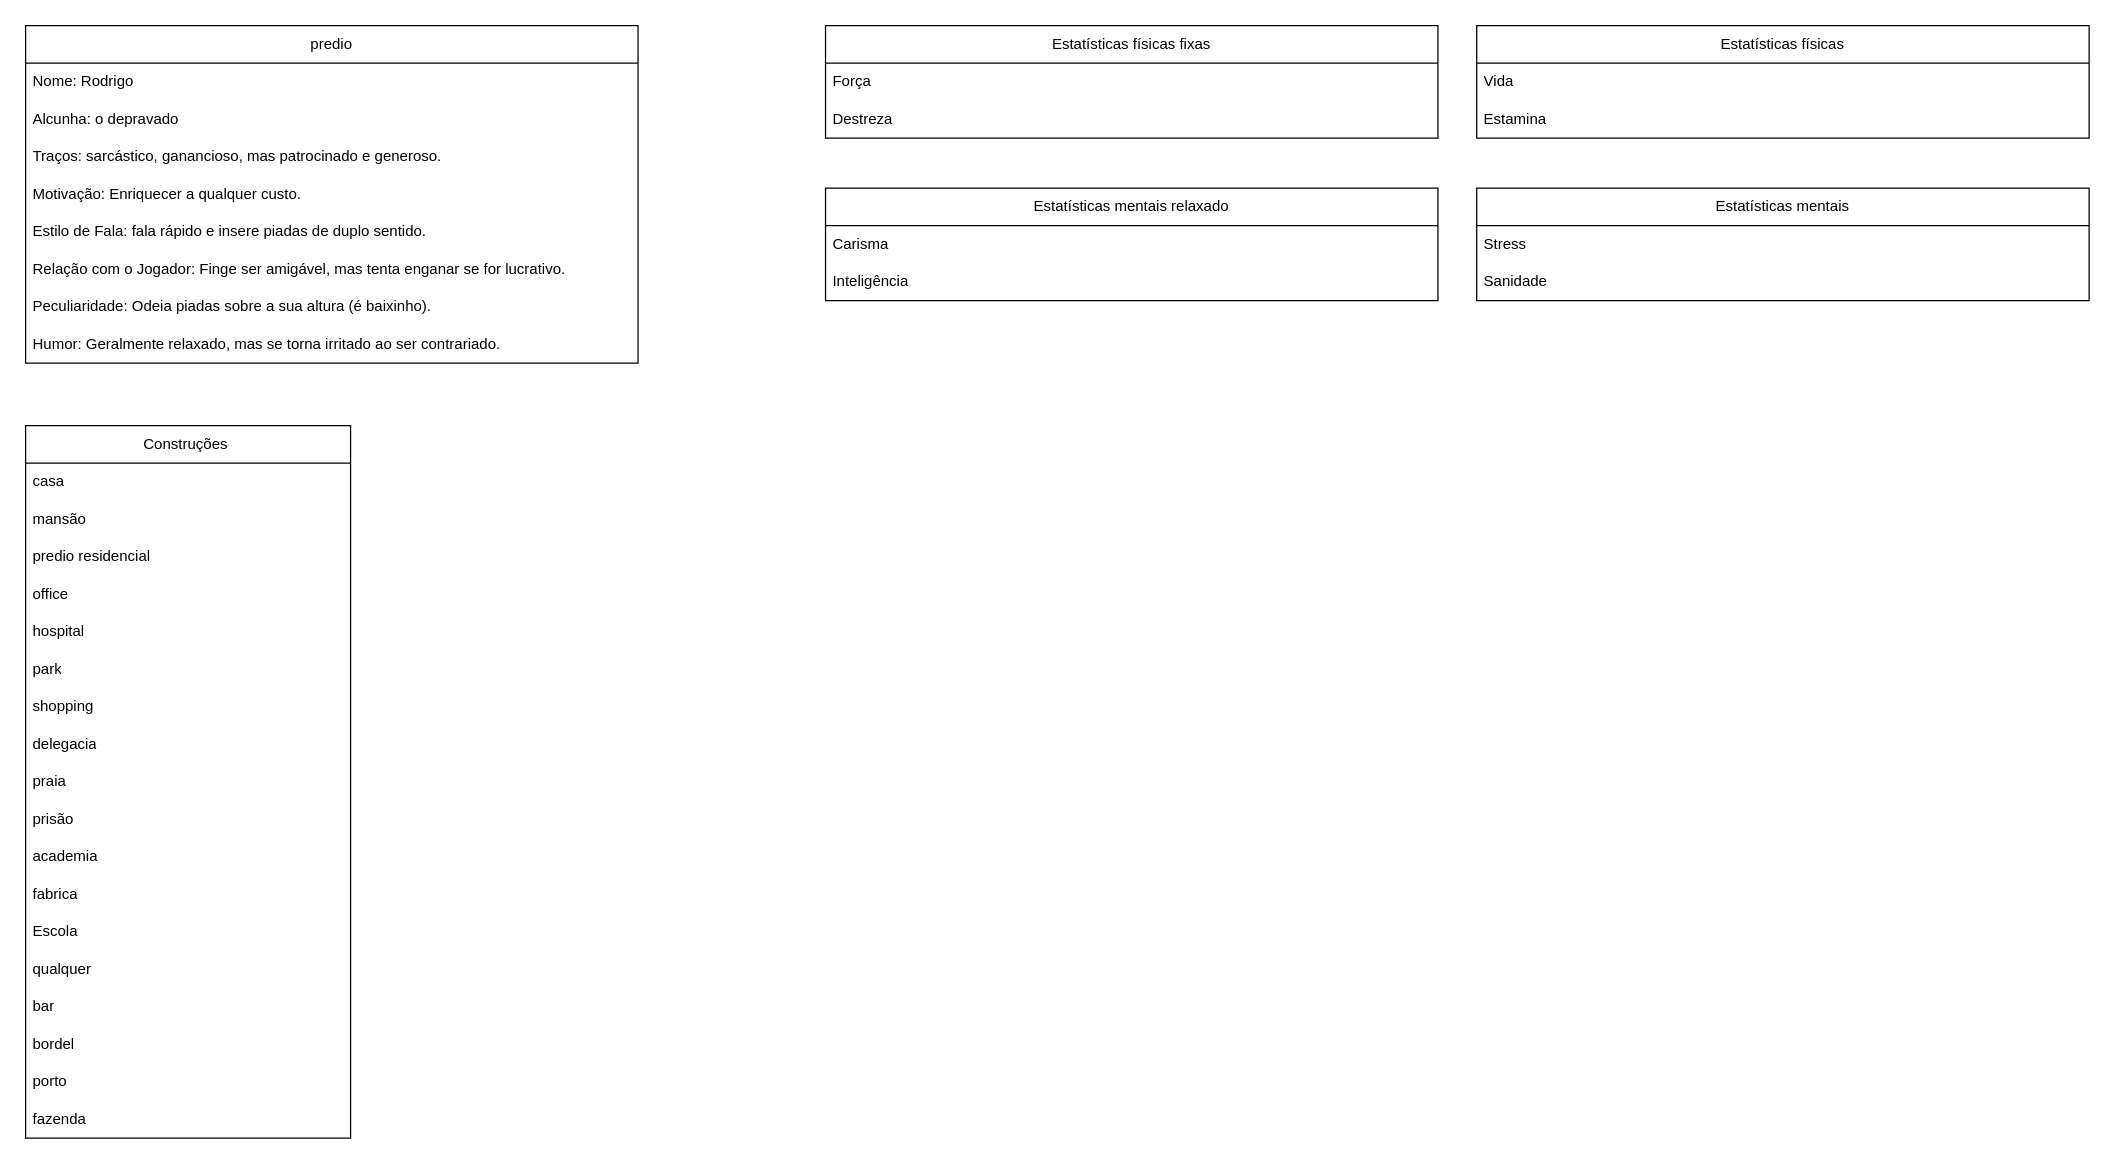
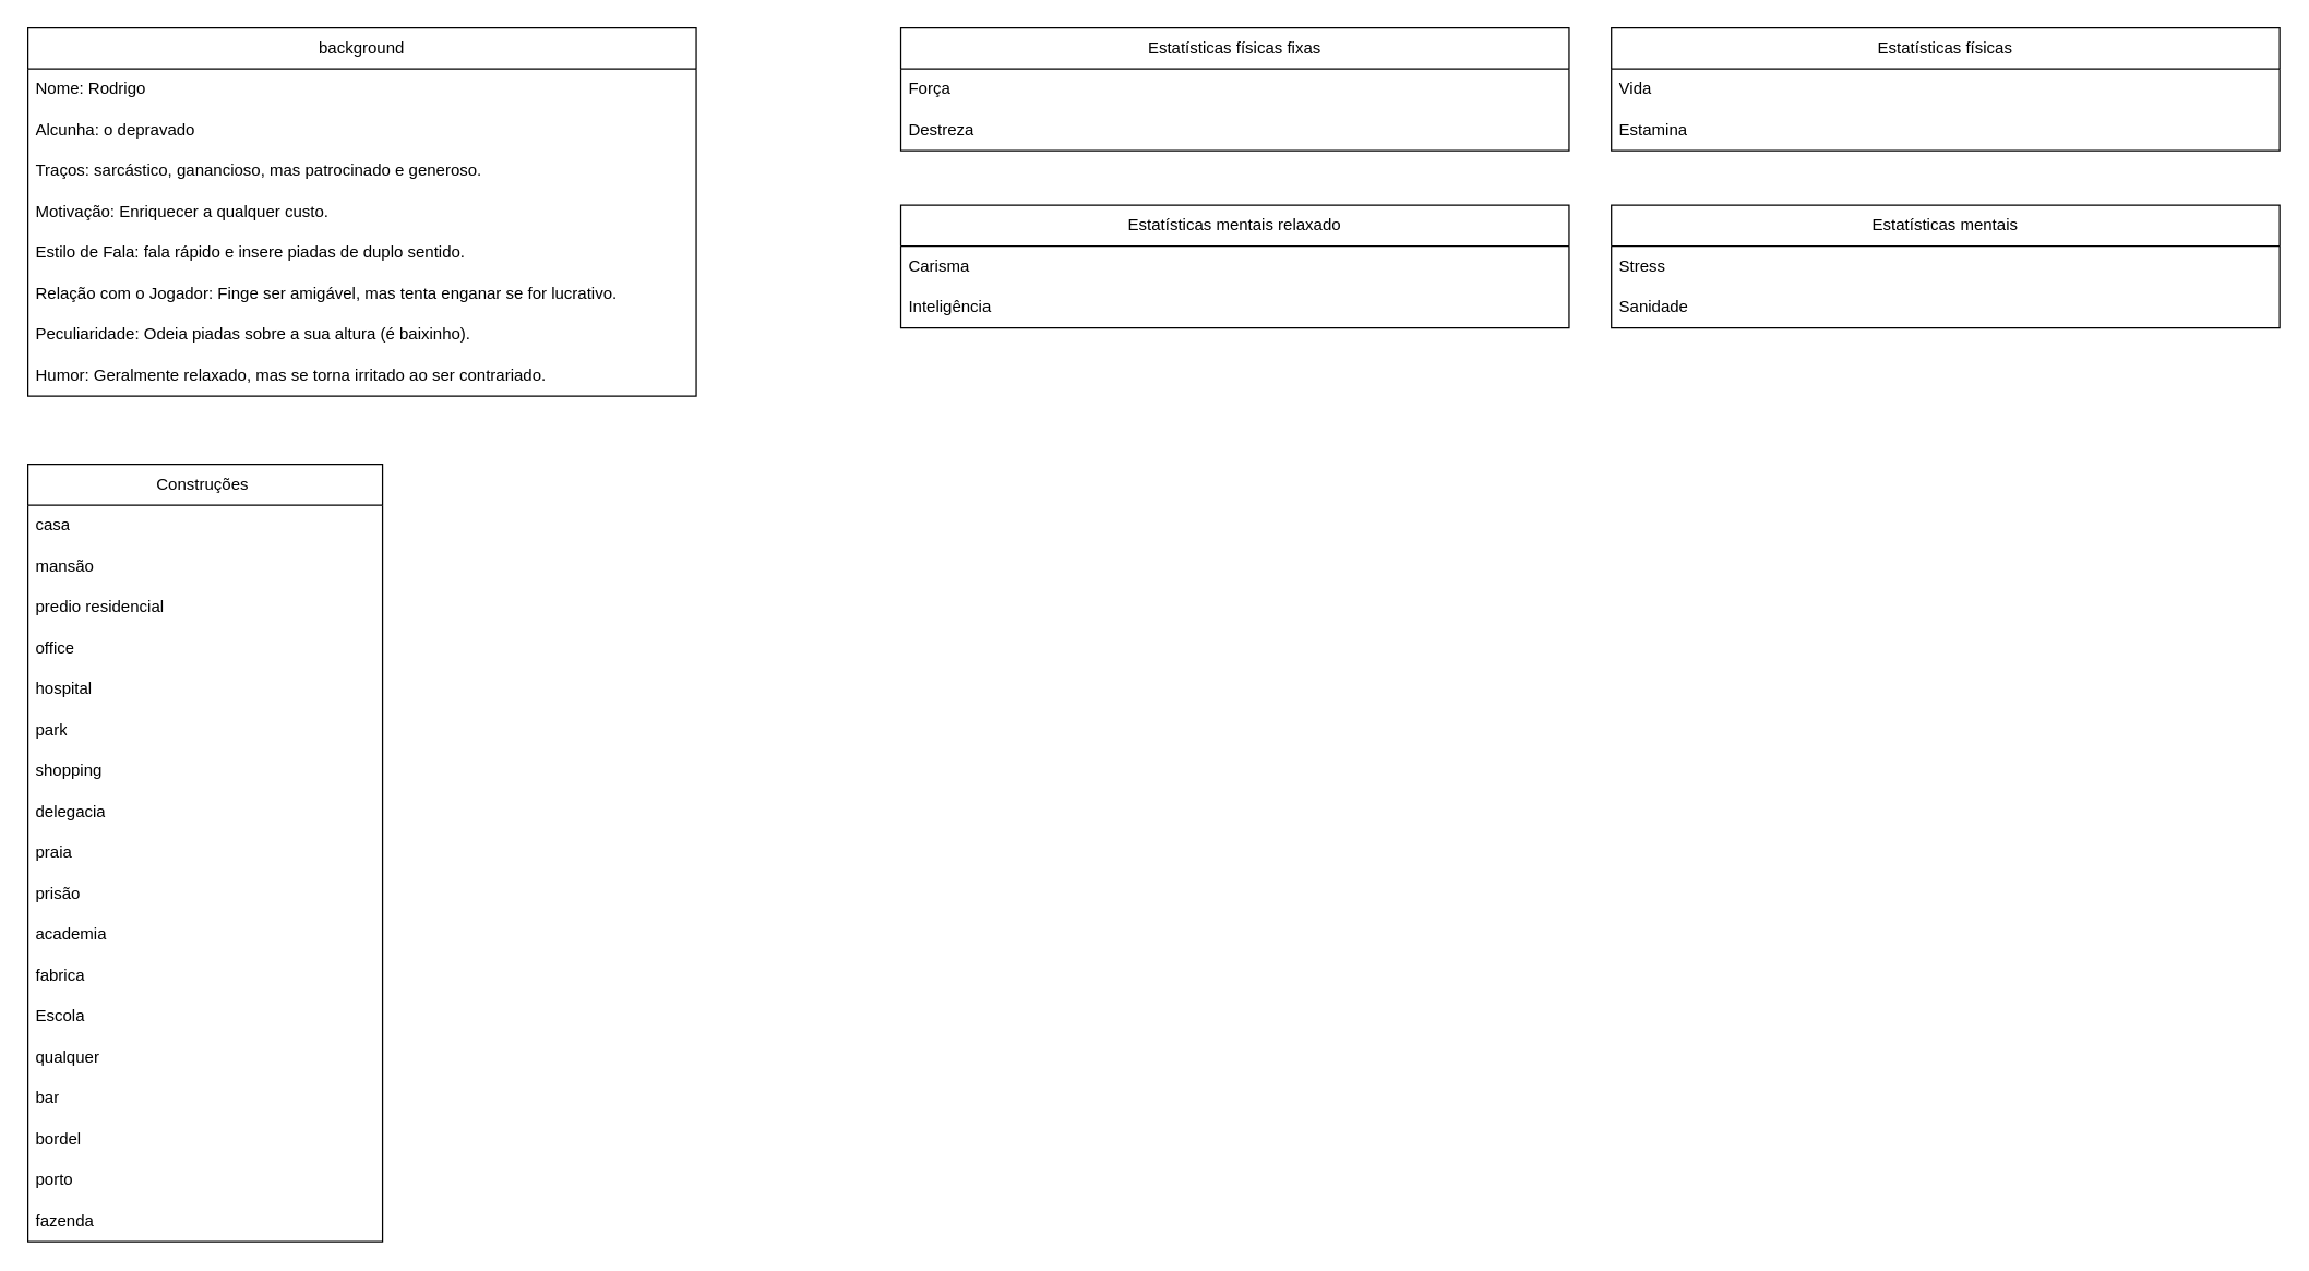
- <mxCell id="2" value="&lt;font style=&quot;vertical-align: inherit;&quot;&gt;&lt;font style=&quot;vertical-align: inherit;&quot;&gt;&lt;font style=&quot;vertical-align: inherit;&quot;&gt;&lt;font style=&quot;vertical-align: inherit;&quot;&gt;&lt;font style=&quot;vertical-align: inherit;&quot;&gt;&lt;font style=&quot;vertical-align: inherit;&quot;&gt;&lt;font style=&quot;vertical-align: inherit;&quot;&gt;&lt;font style=&quot;vertical-align: inherit;&quot;&gt;&lt;font style=&quot;vertical-align: inherit;&quot;&gt;&lt;font style=&quot;vertical-align: inherit;&quot;&gt;predio&lt;/font&gt;&lt;/font&gt;&lt;/font&gt;&lt;/font&gt;&lt;/font&gt;&lt;/font&gt;&lt;/font&gt;&lt;/font&gt;&lt;/font&gt;&lt;/font&gt;" style="swimlane;fontStyle=0;childLayout=stackLayout;horizontal=1;startSize=30;horizontalStack=0;resizeParent=1;resizeParentMax=0;resizeLast=0;collapsible=1;marginBottom=0;whiteSpace=wrap;html=1;" parent="1" vertex="1"><mxGeometry x="20" y="20" width="490" height="270" as="geometry" /></mxCell>
+ <mxCell id="2" value="&lt;font style=&quot;vertical-align: inherit;&quot;&gt;&lt;font style=&quot;vertical-align: inherit;&quot;&gt;&lt;font style=&quot;vertical-align: inherit;&quot;&gt;&lt;font style=&quot;vertical-align: inherit;&quot;&gt;&lt;font style=&quot;vertical-align: inherit;&quot;&gt;&lt;font style=&quot;vertical-align: inherit;&quot;&gt;&lt;font style=&quot;vertical-align: inherit;&quot;&gt;&lt;font style=&quot;vertical-align: inherit;&quot;&gt;&lt;font style=&quot;vertical-align: inherit;&quot;&gt;&lt;font style=&quot;vertical-align: inherit;&quot;&gt;background&lt;/font&gt;&lt;/font&gt;&lt;/font&gt;&lt;/font&gt;&lt;/font&gt;&lt;/font&gt;&lt;/font&gt;&lt;/font&gt;&lt;/font&gt;&lt;/font&gt;" style="swimlane;fontStyle=0;childLayout=stackLayout;horizontal=1;startSize=30;horizontalStack=0;resizeParent=1;resizeParentMax=0;resizeLast=0;collapsible=1;marginBottom=0;whiteSpace=wrap;html=1;" parent="1" vertex="1"><mxGeometry x="20" y="20" width="490" height="270" as="geometry" /></mxCell>
